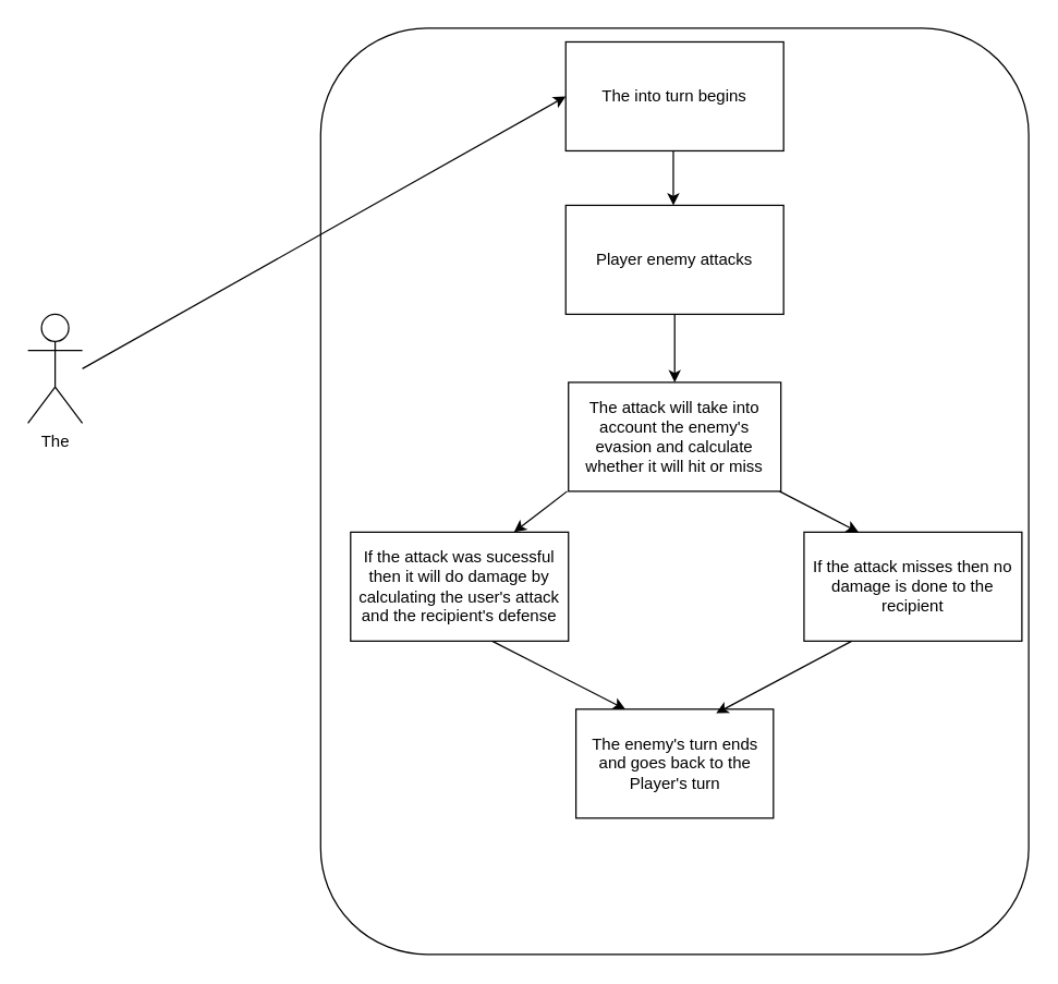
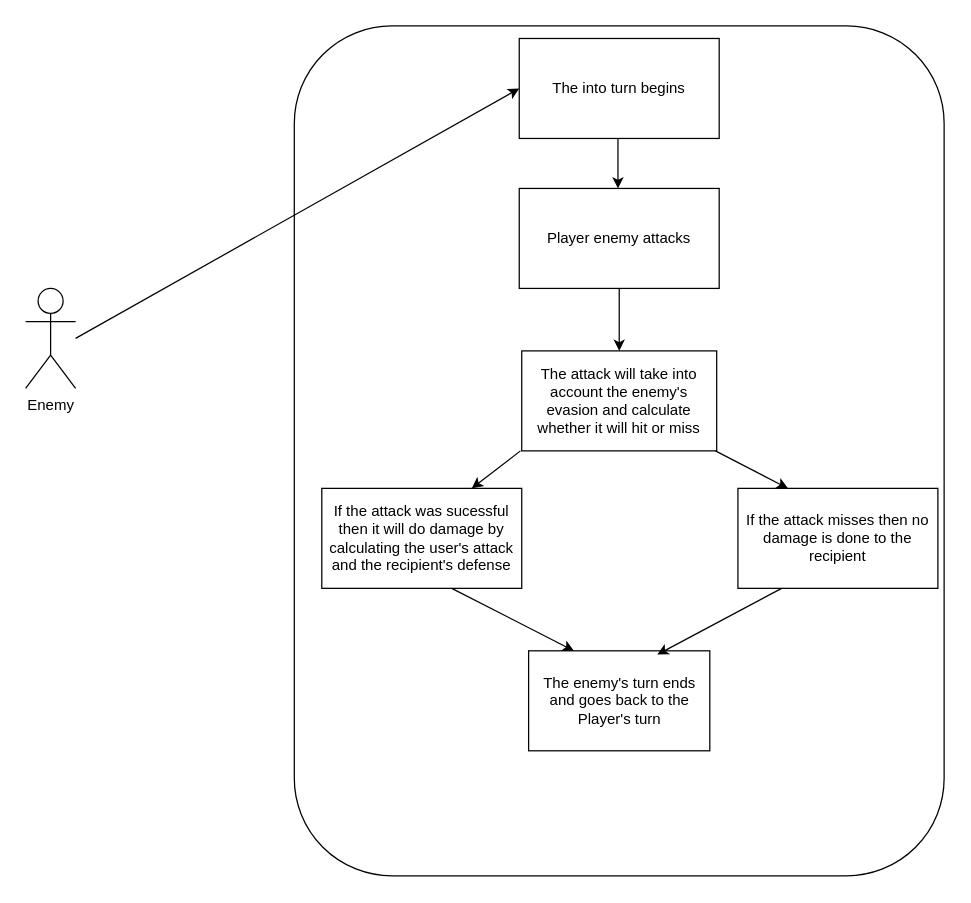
- <mxCell id="15" value="The" style="shape=umlActor;verticalLabelPosition=bottom;verticalAlign=top;html=1;outlineConnect=0;" vertex="1" parent="1"><mxGeometry x="20" y="230" width="40" height="80" as="geometry" /></mxCell>
+ <mxCell id="15" value="Enemy" style="shape=umlActor;verticalLabelPosition=bottom;verticalAlign=top;html=1;outlineConnect=0;" vertex="1" parent="1"><mxGeometry x="20" y="230" width="40" height="80" as="geometry" /></mxCell>
